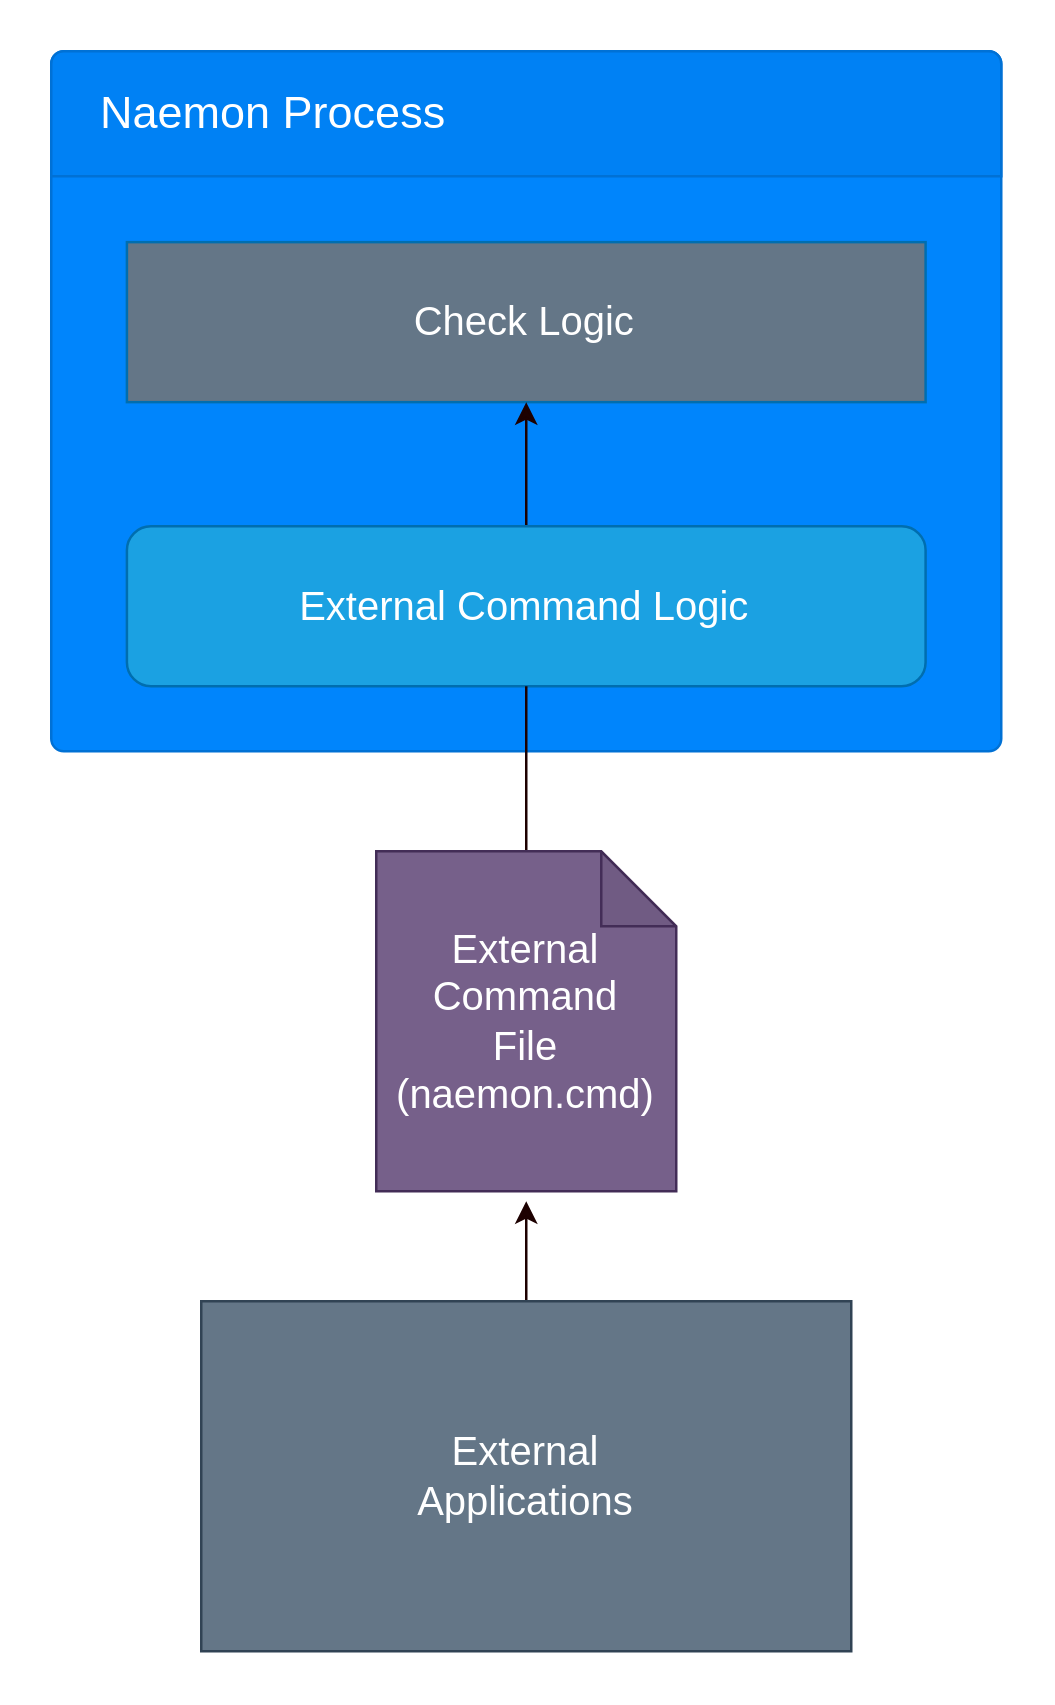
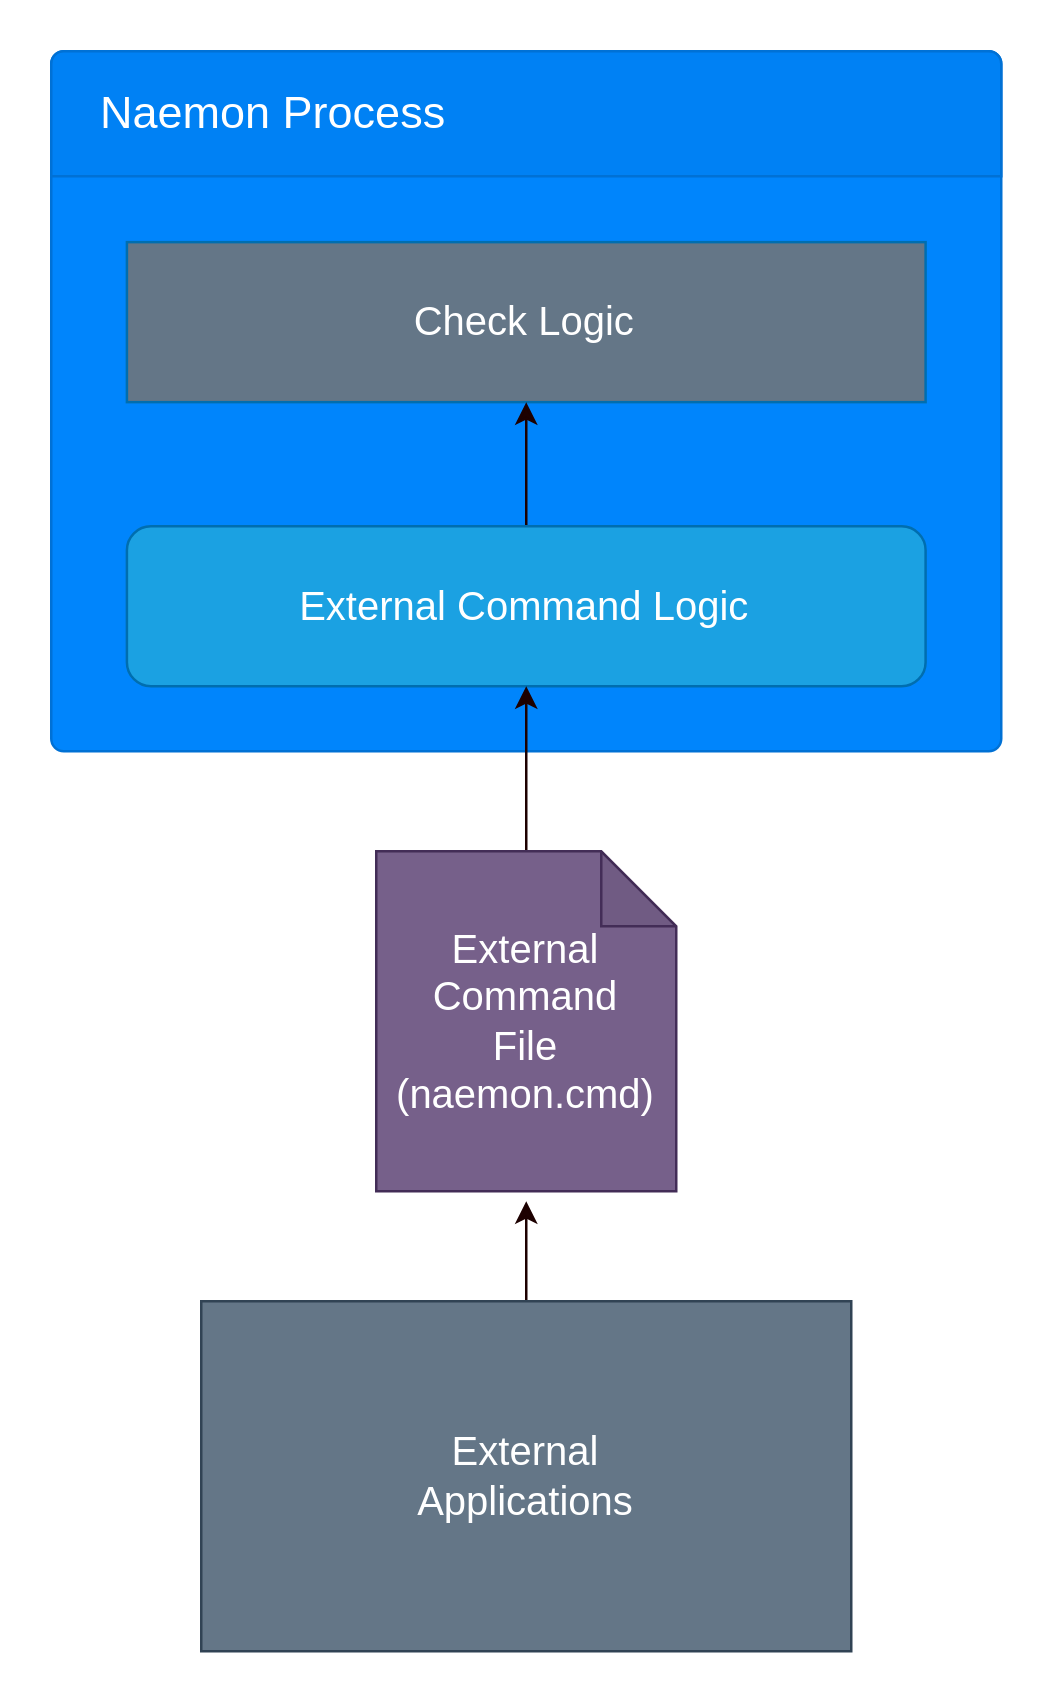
- <mxCell id="9" style="edgeStyle=orthogonalEdgeStyle;rounded=0;orthogonalLoop=1;jettySize=auto;html=1;entryX=0.5;entryY=1;entryDx=0;entryDy=0;strokeColor=#1D0101;endArrow=none;" parent="1" source="10" target="6" edge="1"><mxGeometry relative="1" as="geometry" /></mxCell>
+ <mxCell id="9" style="edgeStyle=orthogonalEdgeStyle;rounded=0;orthogonalLoop=1;jettySize=auto;html=1;entryX=0.5;entryY=1;entryDx=0;entryDy=0;strokeColor=#1D0101;" parent="1" source="10" target="6" edge="1"><mxGeometry relative="1" as="geometry" /></mxCell>
